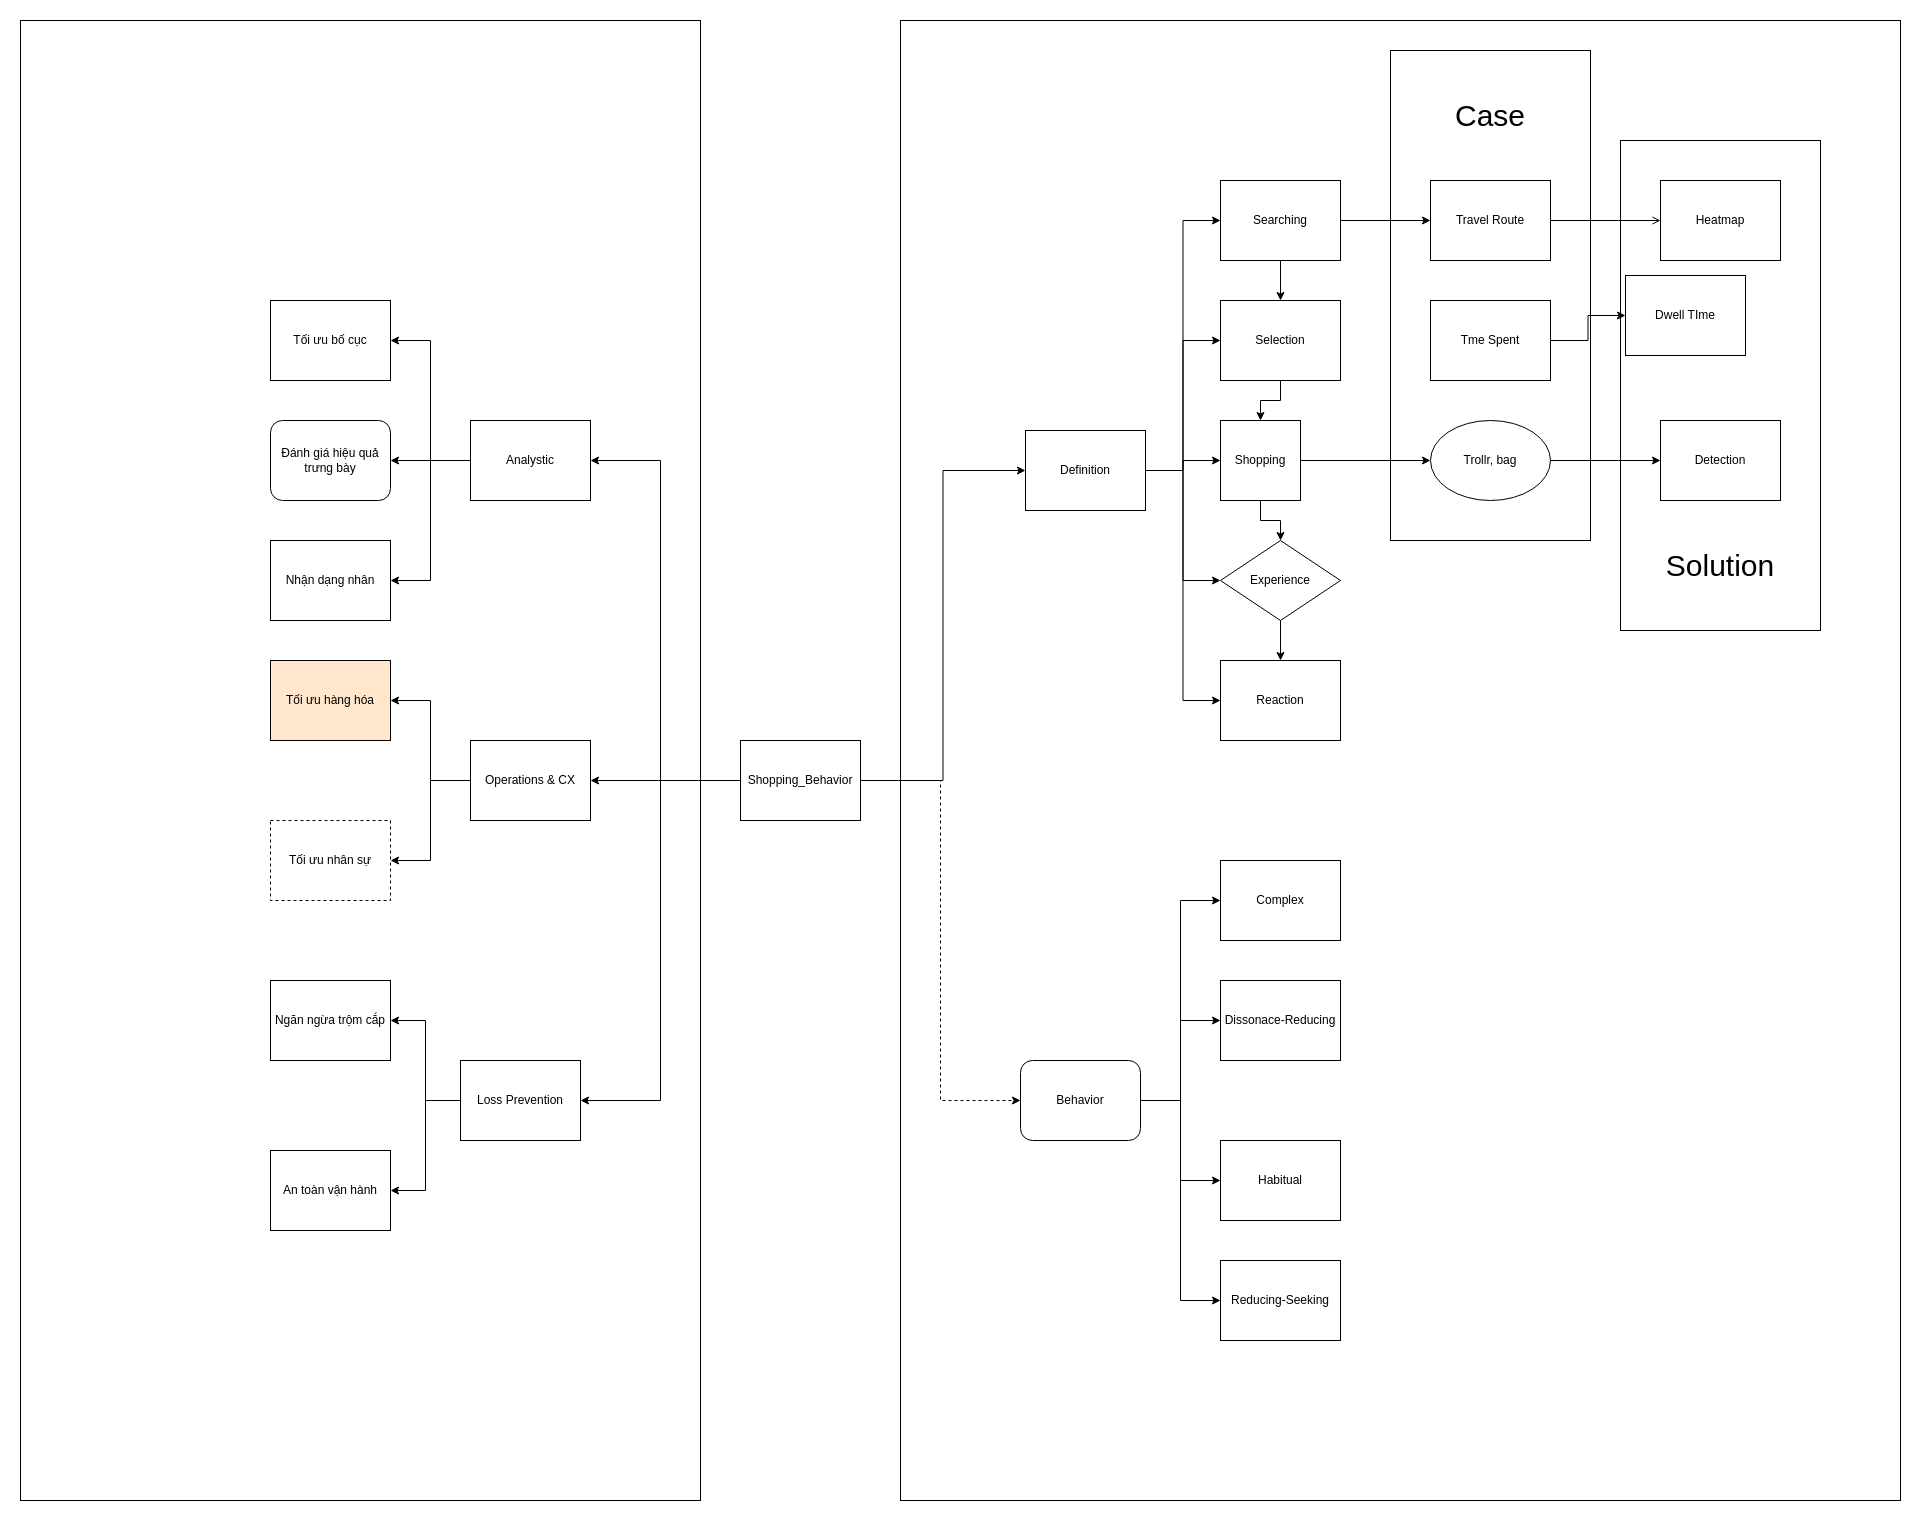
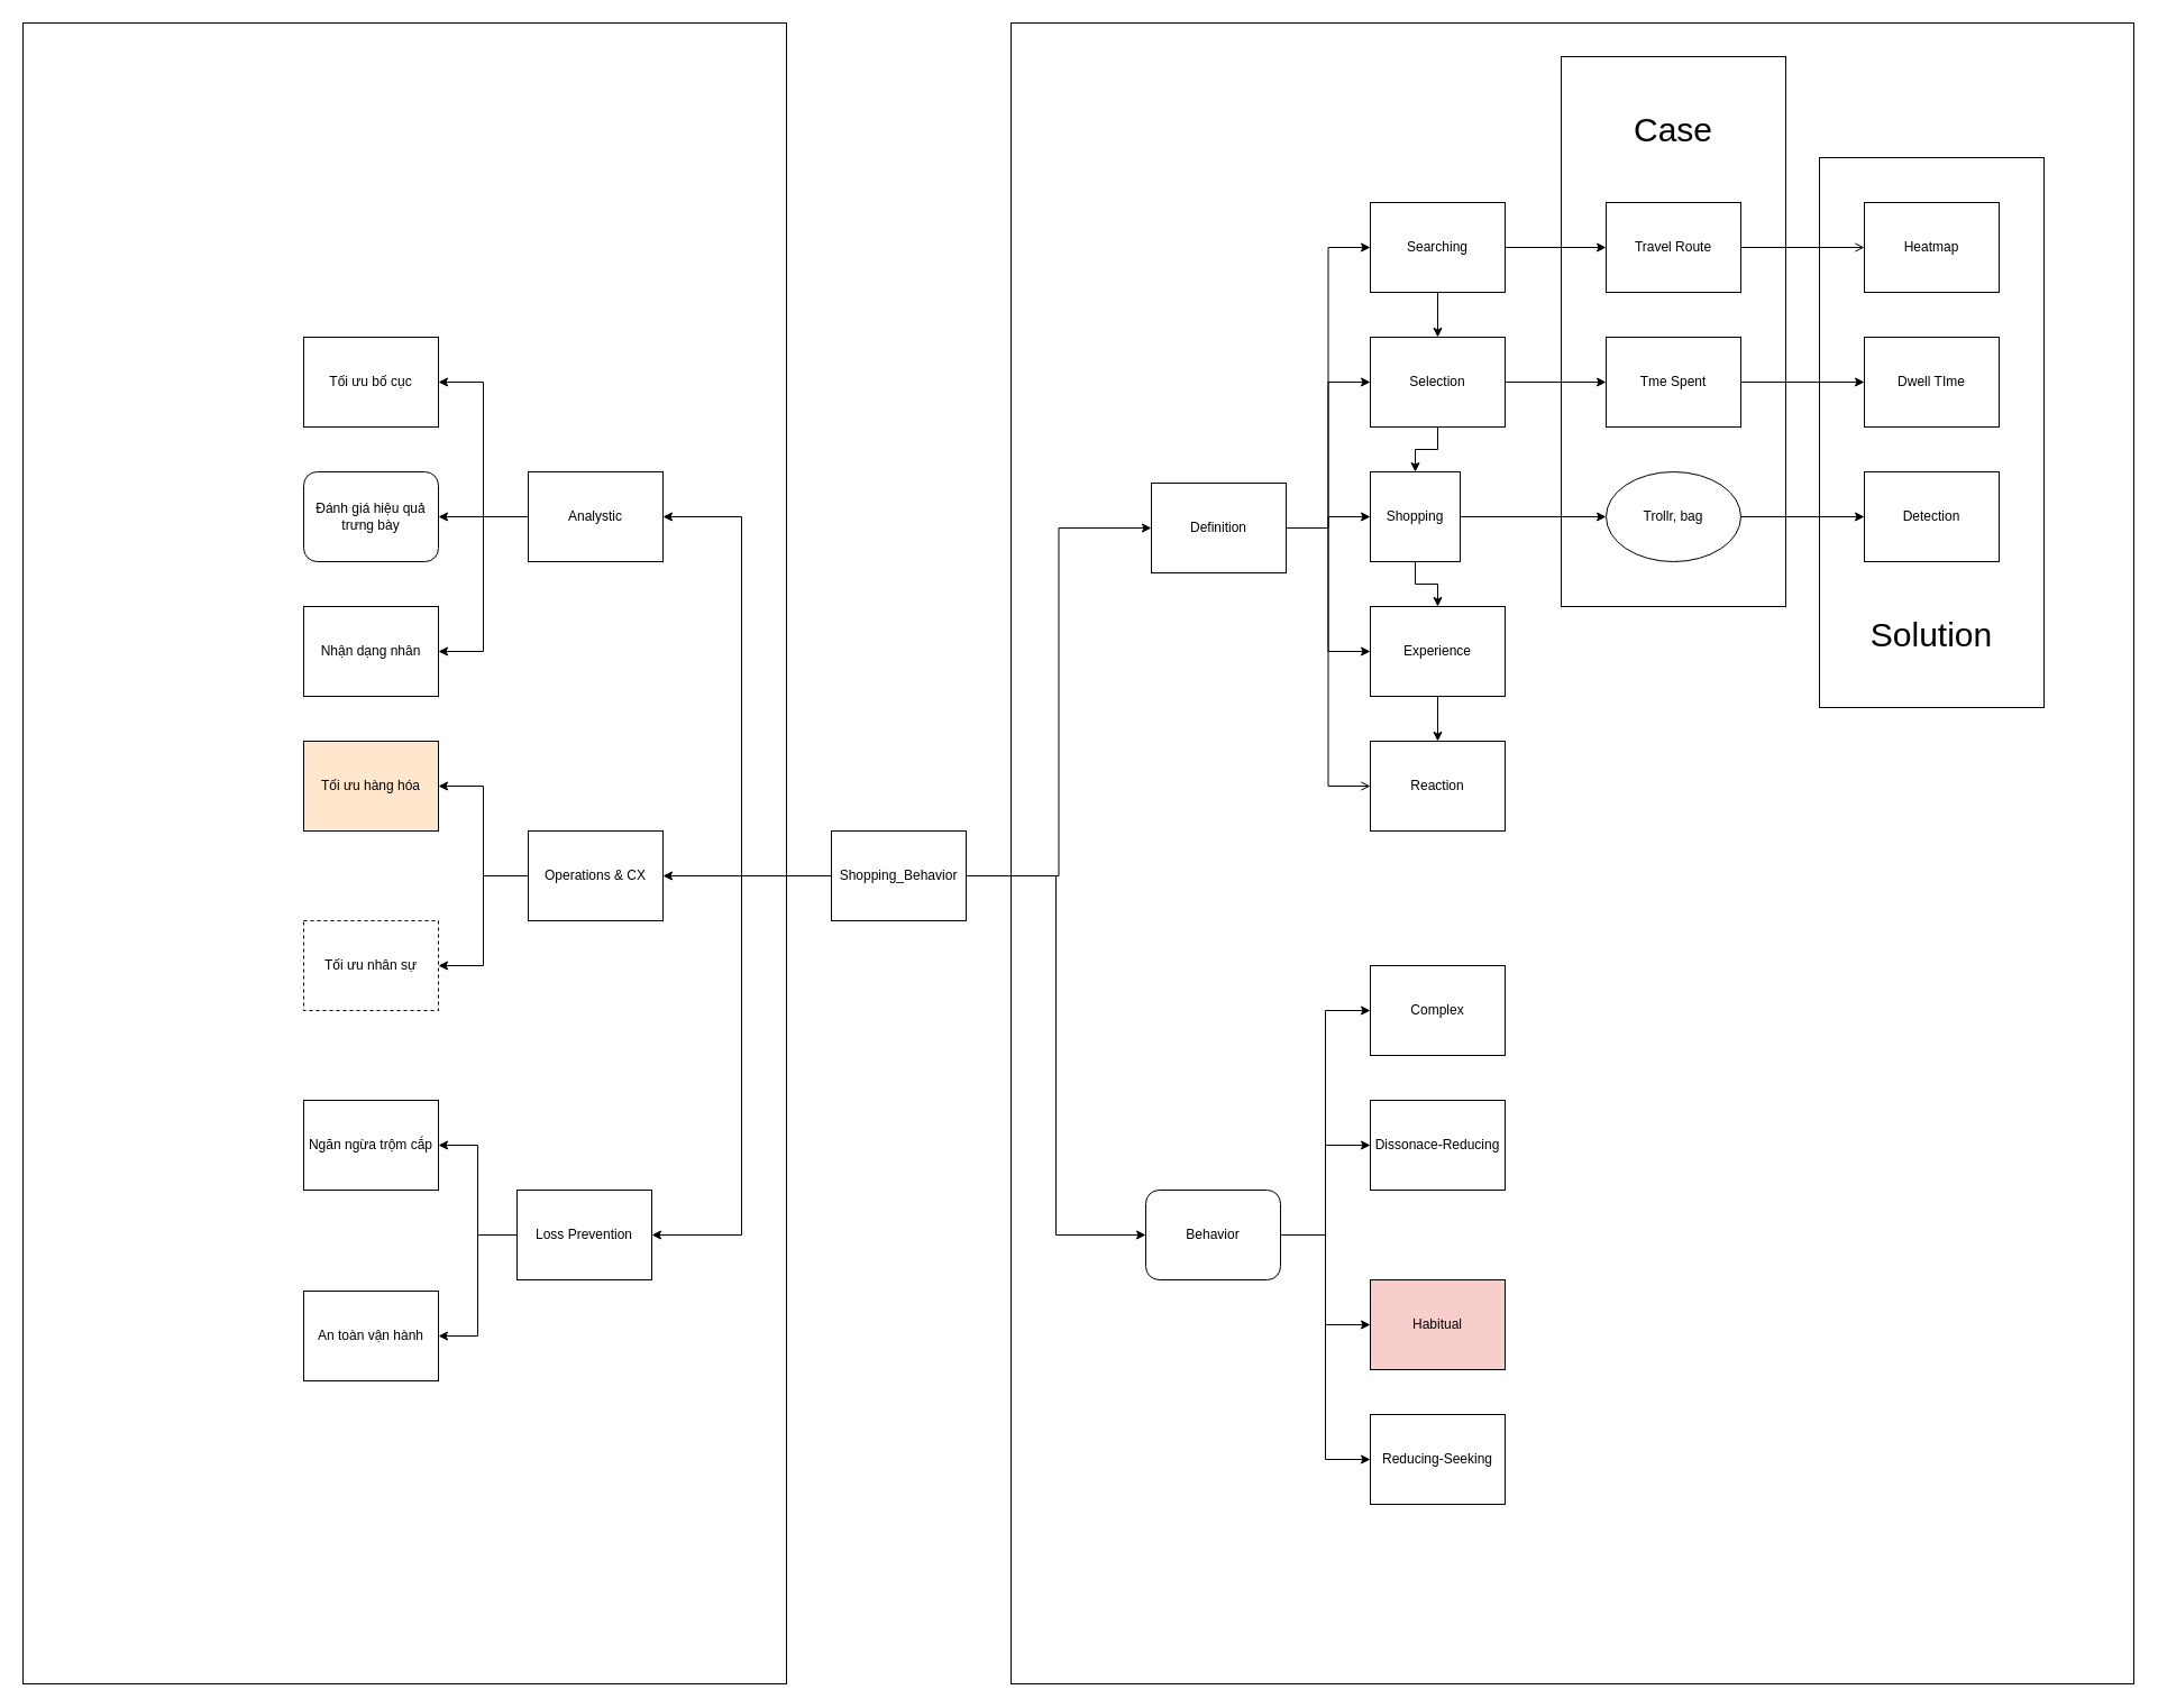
- <mxCell id="53" value="Dwell TIme" style="rounded=0;whiteSpace=wrap;html=1;" vertex="1" parent="1"><mxGeometry x="1625" y="275" width="120" height="80" as="geometry" /></mxCell>
+ <mxCell id="53" value="Dwell TIme" style="rounded=0;whiteSpace=wrap;html=1;" vertex="1" parent="1"><mxGeometry x="1660" y="300" width="120" height="80" as="geometry" /></mxCell>
+ <mxCell id="30" style="edgeStyle=orthogonalEdgeStyle;rounded=0;orthogonalLoop=1;jettySize=auto;html=1;entryX=0;entryY=0.5;entryDx=0;entryDy=0;" edge="1" parent="1" source="31" target="49"><mxGeometry relative="1" as="geometry" /></mxCell>
- <mxCell id="28" value="Experience" style="rhombus;whiteSpace=wrap;html=1;" vertex="1" parent="1"><mxGeometry x="1220" y="540" width="120" height="80" as="geometry" /></mxCell>
+ <mxCell id="28" value="Experience" style="rounded=0;whiteSpace=wrap;html=1;" vertex="1" parent="1"><mxGeometry x="1220" y="540" width="120" height="80" as="geometry" /></mxCell>
- <mxCell id="19" style="edgeStyle=orthogonalEdgeStyle;rounded=0;orthogonalLoop=1;jettySize=auto;html=1;entryX=0;entryY=0.5;entryDx=0;entryDy=0;" edge="1" parent="1" source="21" target="38"><mxGeometry relative="1" as="geometry" /></mxCell>
+ <mxCell id="19" style="edgeStyle=orthogonalEdgeStyle;rounded=0;orthogonalLoop=1;jettySize=auto;html=1;entryX=0;entryY=0.5;entryDx=0;entryDy=0;endArrow=open;" edge="1" parent="1" source="21" target="38"><mxGeometry relative="1" as="geometry" /></mxCell>
- <mxCell id="7" style="edgeStyle=orthogonalEdgeStyle;rounded=0;orthogonalLoop=1;jettySize=auto;html=1;entryX=0;entryY=0.5;entryDx=0;entryDy=0;dashed=1;" edge="1" parent="1" source="11" target="26"><mxGeometry relative="1" as="geometry" /></mxCell>
+ <mxCell id="7" style="edgeStyle=orthogonalEdgeStyle;rounded=0;orthogonalLoop=1;jettySize=auto;html=1;entryX=0;entryY=0.5;entryDx=0;entryDy=0;" edge="1" parent="1" source="11" target="26"><mxGeometry relative="1" as="geometry" /></mxCell>
- <mxCell id="42" value="Habitual" style="rounded=0;whiteSpace=wrap;html=1;" vertex="1" parent="1"><mxGeometry x="1220" y="1140" width="120" height="80" as="geometry" /></mxCell>
+ <mxCell id="42" value="Habitual" style="rounded=0;whiteSpace=wrap;html=1;fillColor=#f8cecc;" vertex="1" parent="1"><mxGeometry x="1220" y="1140" width="120" height="80" as="geometry" /></mxCell>
